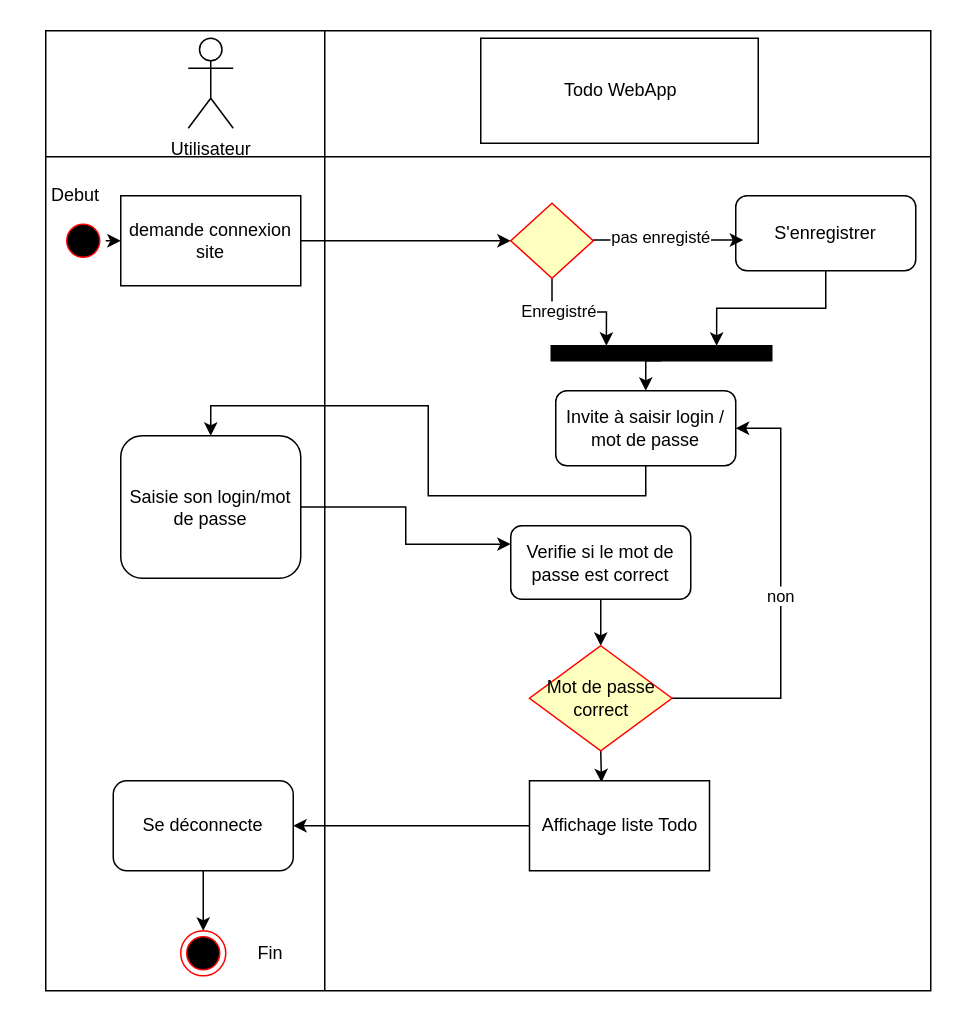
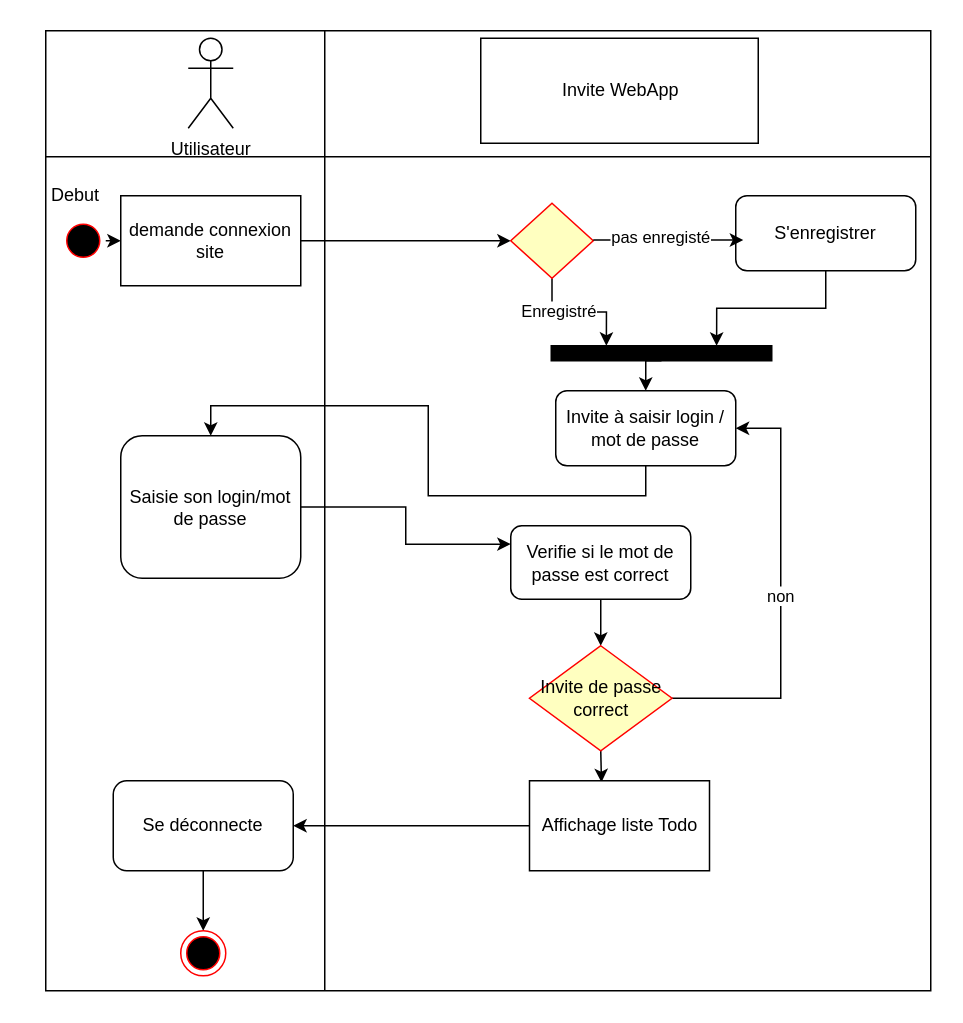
- <mxCell id="10" value="Todo WebApp" style="html=1;" parent="1" vertex="1"><mxGeometry x="320" y="25" width="185" height="70" as="geometry" /></mxCell>
+ <mxCell id="10" value="Invite WebApp" style="html=1;" parent="1" vertex="1"><mxGeometry x="320" y="25" width="185" height="70" as="geometry" /></mxCell>
- <mxCell id="25" value="Mot de passe correct" style="rhombus;whiteSpace=wrap;html=1;fillColor=#ffffc0;strokeColor=#ff0000;" parent="1" vertex="1"><mxGeometry x="352.5" y="430" width="95" height="70" as="geometry" /></mxCell>
+ <mxCell id="25" value="Invite de passe correct" style="rhombus;whiteSpace=wrap;html=1;fillColor=#ffffc0;strokeColor=#ff0000;" parent="1" vertex="1"><mxGeometry x="352.5" y="430" width="95" height="70" as="geometry" /></mxCell>
- <mxCell id="28" value="Fin" style="text;html=1;strokeColor=none;fillColor=none;align=center;verticalAlign=middle;whiteSpace=wrap;rounded=0;" parent="1" vertex="1"><mxGeometry x="150" y="620" width="60" height="30" as="geometry" /></mxCell>
